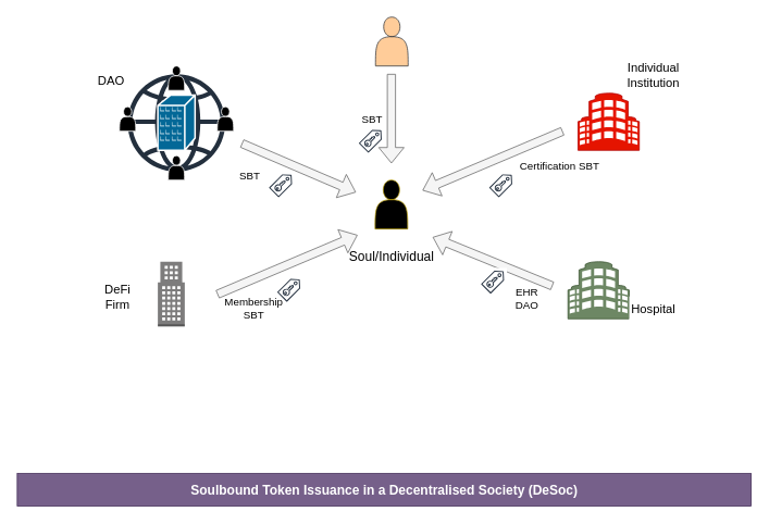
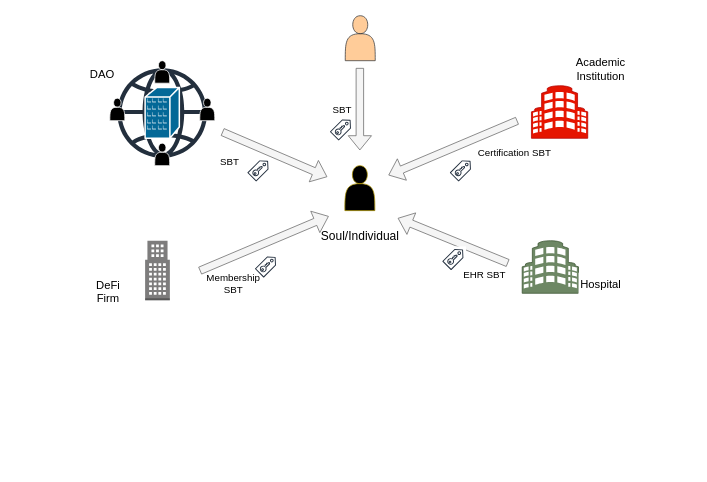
- <mxCell id="20" value="Individual Institution" style="text;html=1;strokeColor=none;fillColor=none;align=center;verticalAlign=middle;whiteSpace=wrap;rounded=0;fontSize=15;" parent="1" vertex="1"><mxGeometry x="761.11" y="65.6" width="80" height="50" as="geometry" /></mxCell>
+ <mxCell id="20" value="Academic Institution" style="text;html=1;strokeColor=none;fillColor=none;align=center;verticalAlign=middle;whiteSpace=wrap;rounded=0;fontSize=15;" parent="1" vertex="1"><mxGeometry x="761.11" y="65.6" width="80" height="50" as="geometry" /></mxCell>
- <mxCell id="26" value="DeFi Firm" style="text;html=1;strokeColor=none;fillColor=default;align=center;verticalAlign=middle;whiteSpace=wrap;rounded=0;fontSize=15;" parent="1" vertex="1"><mxGeometry x="114" y="347.75" width="60" height="30" as="geometry" /></mxCell>
+ <mxCell id="26" value="DeFi Firm" style="text;html=1;strokeColor=none;fillColor=default;align=center;verticalAlign=middle;whiteSpace=wrap;rounded=0;fontSize=15;" parent="1" vertex="1"><mxGeometry x="114" y="372.75" width="60" height="30" as="geometry" /></mxCell>
- <mxCell id="30" value="EHR DAO" style="text;html=1;strokeColor=none;fillColor=none;align=center;verticalAlign=middle;whiteSpace=wrap;rounded=0;fontSize=13;" parent="1" vertex="1"><mxGeometry x="616" y="350" width="60" height="30" as="geometry" /></mxCell>
+ <mxCell id="30" value="EHR SBT" style="text;html=1;strokeColor=none;fillColor=none;align=center;verticalAlign=middle;whiteSpace=wrap;rounded=0;fontSize=13;" parent="1" vertex="1"><mxGeometry x="616" y="350" width="60" height="30" as="geometry" /></mxCell>
- <mxCell id="18" value="Soulbound Token Issuance in a Decentralised Society (DeSoc)" style="text;html=1;align=center;verticalAlign=middle;whiteSpace=wrap;rounded=0;fillColor=#76608a;strokeColor=#432D57;fontStyle=1;fontSize=16;fontColor=#ffffff;" parent="1" vertex="1"><mxGeometry x="20.64" y="580" width="900" height="40" as="geometry" /></mxCell>
